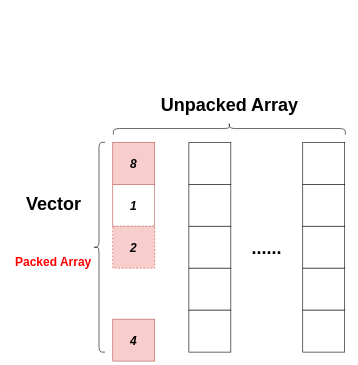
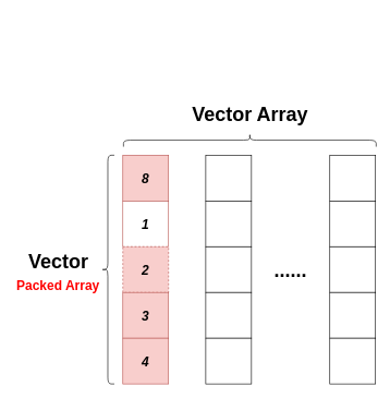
- <mxCell id="21" value="&lt;b&gt;&lt;font style=&quot;font-size: 30px&quot;&gt;Unpacked Array&lt;/font&gt;&lt;/b&gt;" style="text;html=1;strokeColor=none;fillColor=none;align=center;verticalAlign=middle;whiteSpace=wrap;rounded=0;" vertex="1" parent="1"><mxGeometry x="258.5" y="159" width="246" height="30" as="geometry" /></mxCell>
+ <mxCell id="21" value="&lt;b&gt;&lt;font style=&quot;font-size: 30px&quot;&gt;Vector Array&lt;/font&gt;&lt;/b&gt;" style="text;html=1;strokeColor=none;fillColor=none;align=center;verticalAlign=middle;whiteSpace=wrap;rounded=0;" vertex="1" parent="1"><mxGeometry x="258.5" y="159" width="246" height="30" as="geometry" /></mxCell>
- <mxCell id="19" value="&lt;b&gt;&lt;font style=&quot;font-size: 30px&quot;&gt;Vector&lt;/font&gt;&lt;/b&gt;" style="text;html=1;strokeColor=none;fillColor=none;align=center;verticalAlign=middle;whiteSpace=wrap;rounded=0;" vertex="1" parent="1"><mxGeometry x="41.5" y="325" width="93" height="30" as="geometry" /></mxCell>
+ <mxCell id="19" value="&lt;b&gt;&lt;font style=&quot;font-size: 30px&quot;&gt;Vector&lt;/font&gt;&lt;/b&gt;" style="text;html=1;strokeColor=none;fillColor=none;align=center;verticalAlign=middle;whiteSpace=wrap;rounded=0;" vertex="1" parent="1"><mxGeometry x="41.5" y="385" width="93" height="30" as="geometry" /></mxCell>
+ <mxCell id="5" value="&lt;span style=&quot;font-size: 20px&quot;&gt;&lt;b&gt;&lt;i&gt;3&lt;/i&gt;&lt;/b&gt;&lt;/span&gt;" style="whiteSpace=wrap;html=1;aspect=fixed;fillColor=#f8cecc;strokeColor=#b85450;" vertex="1" parent="1"><mxGeometry x="187" y="447" width="70" height="70" as="geometry" /></mxCell>
- <mxCell id="6" value="&lt;span style=&quot;font-size: 20px&quot;&gt;&lt;b&gt;&lt;i&gt;4&lt;/i&gt;&lt;/b&gt;&lt;/span&gt;" style="whiteSpace=wrap;html=1;aspect=fixed;fillColor=#f8cecc;strokeColor=#b85450;" vertex="1" parent="1"><mxGeometry x="187" y="532" width="70" height="70" as="geometry" /></mxCell>
+ <mxCell id="6" value="&lt;span style=&quot;font-size: 20px&quot;&gt;&lt;b&gt;&lt;i&gt;4&lt;/i&gt;&lt;/b&gt;&lt;/span&gt;" style="whiteSpace=wrap;html=1;aspect=fixed;fillColor=#f8cecc;strokeColor=#b85450;" vertex="1" parent="1"><mxGeometry x="187" y="517" width="70" height="70" as="geometry" /></mxCell>
